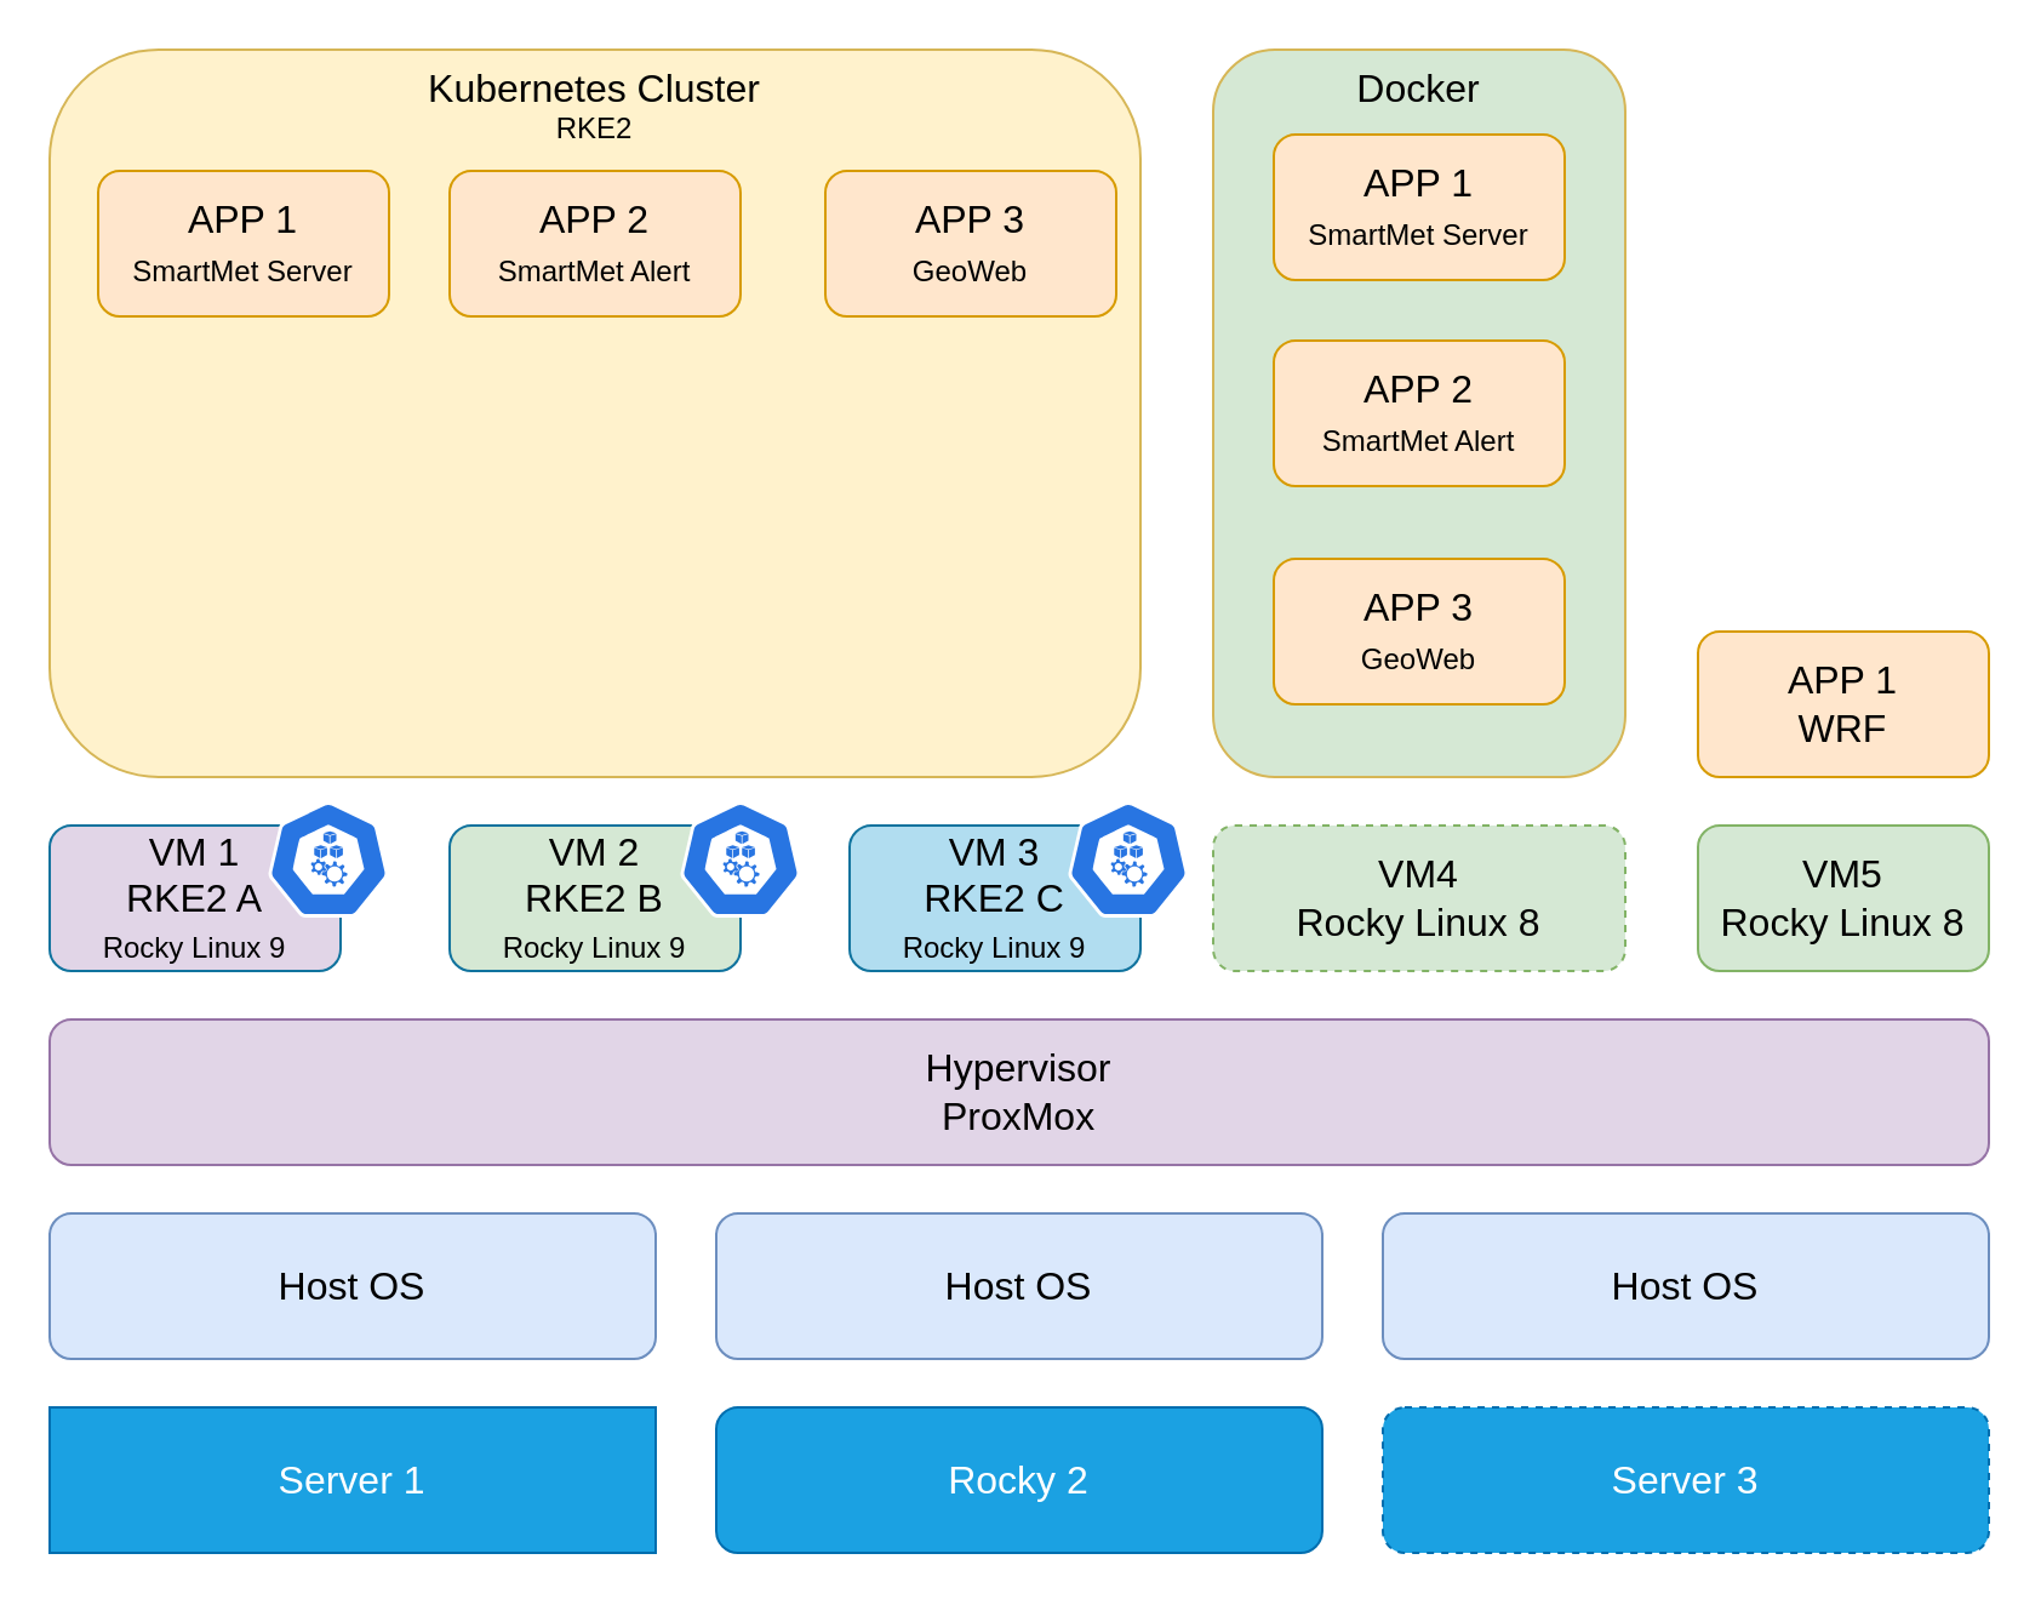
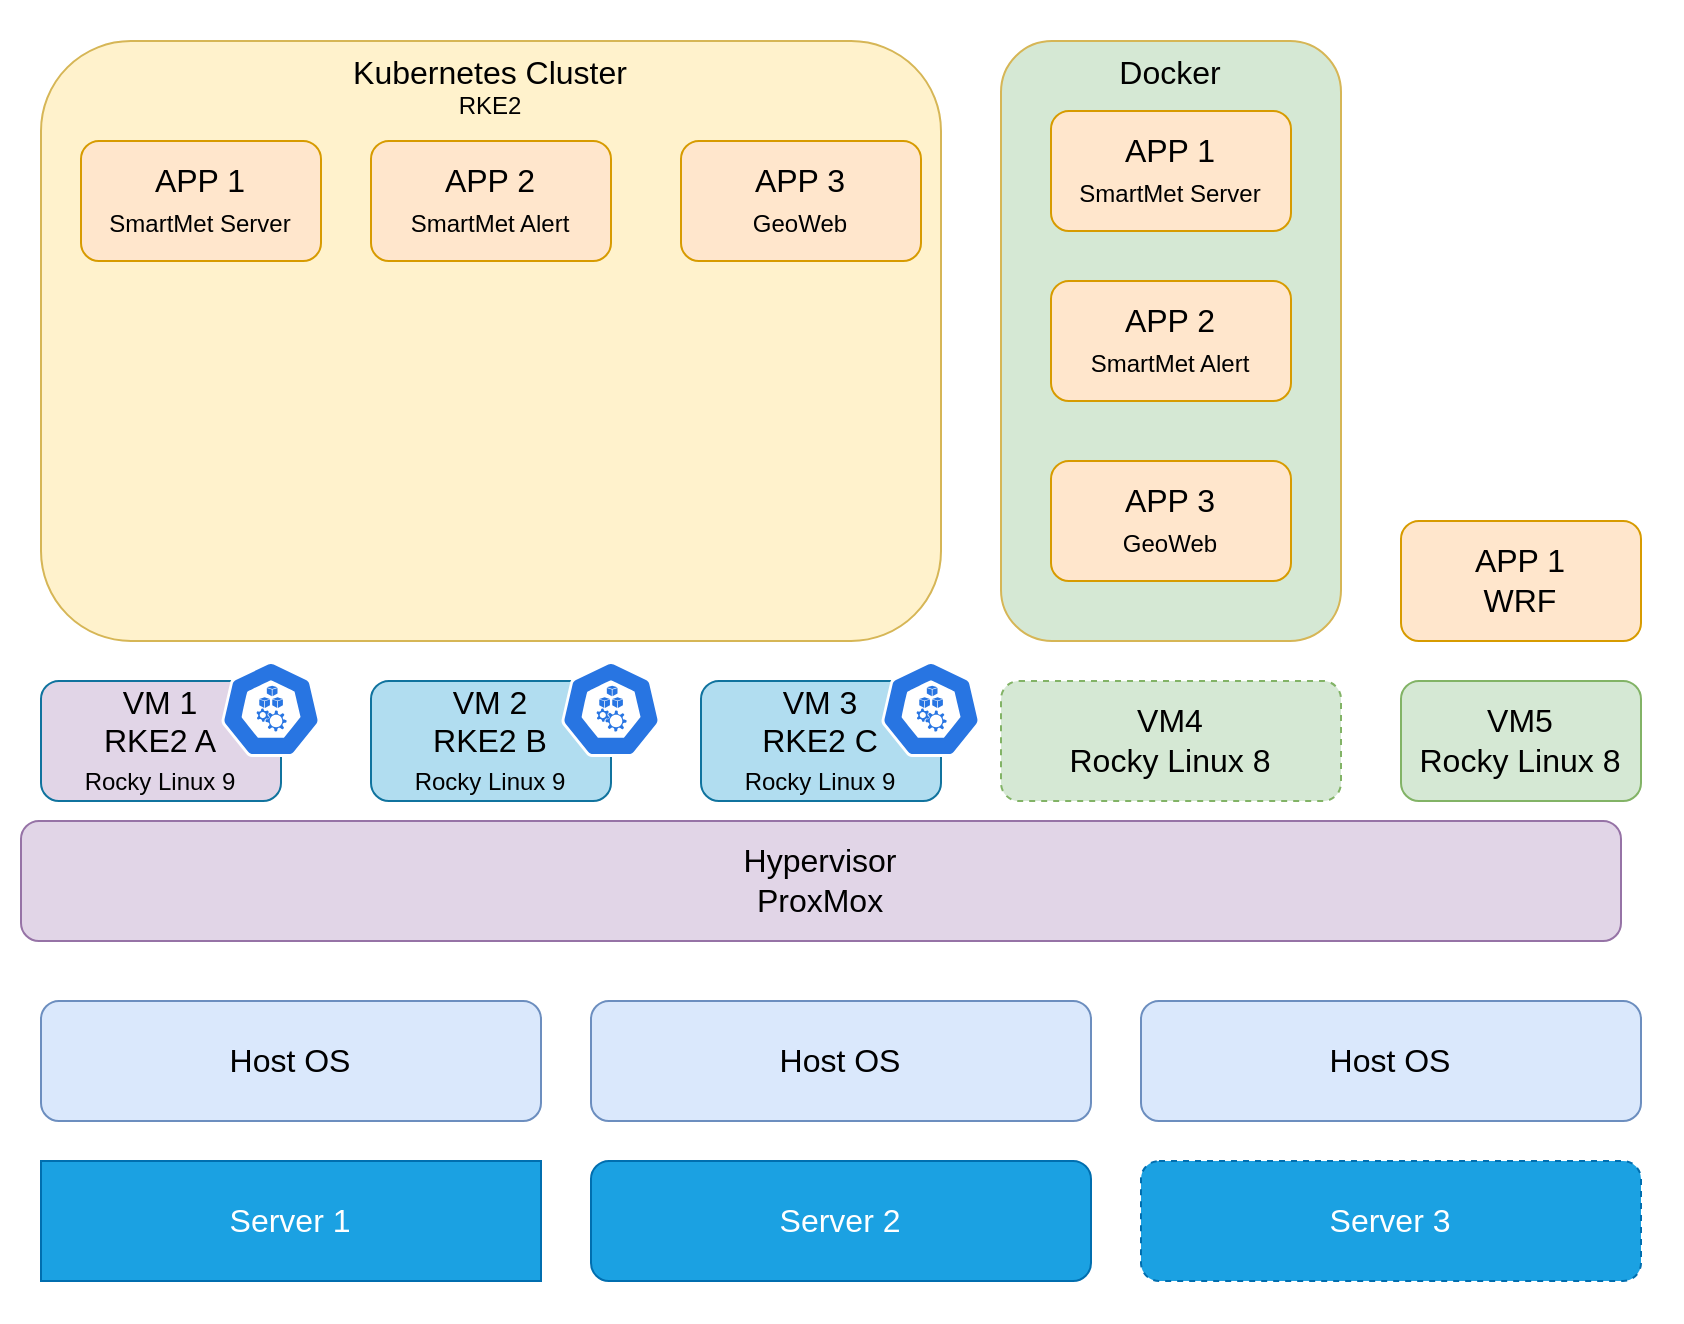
- <mxCell id="11" value="VM 2&lt;br&gt;RKE2 B&lt;br&gt;&lt;font style=&quot;font-size: 12px;&quot;&gt;Rocky Linux 9&lt;/font&gt;" style="rounded=1;whiteSpace=wrap;html=1;fontSize=16;fillColor=#d5e8d4;strokeColor=#10739e;" vertex="1" parent="1"><mxGeometry x="185" y="340" width="120" height="60" as="geometry" /></mxCell>
+ <mxCell id="11" value="VM 2&lt;br&gt;RKE2 B&lt;br&gt;&lt;font style=&quot;font-size: 12px;&quot;&gt;Rocky Linux 9&lt;/font&gt;" style="rounded=1;whiteSpace=wrap;html=1;fontSize=16;fillColor=#b1ddf0;strokeColor=#10739e;" vertex="1" parent="1"><mxGeometry x="185" y="340" width="120" height="60" as="geometry" /></mxCell>
- <mxCell id="2" value="&lt;font style=&quot;font-size: 16px;&quot;&gt;Hypervisor&lt;br&gt;ProxMox&lt;/font&gt;" style="rounded=1;whiteSpace=wrap;html=1;fillColor=#e1d5e7;strokeColor=#9673a6;" vertex="1" parent="1"><mxGeometry x="20" y="420" width="800" height="60" as="geometry" /></mxCell>
+ <mxCell id="2" value="&lt;font style=&quot;font-size: 16px;&quot;&gt;Hypervisor&lt;br&gt;ProxMox&lt;/font&gt;" style="rounded=1;whiteSpace=wrap;html=1;fillColor=#e1d5e7;strokeColor=#9673a6;" vertex="1" parent="1"><mxGeometry x="10" y="410" width="800" height="60" as="geometry" /></mxCell>
- <mxCell id="4" value="Rocky 2" style="rounded=1;whiteSpace=wrap;html=1;fontSize=16;fillColor=#1ba1e2;strokeColor=#006EAF;fontColor=#ffffff;" vertex="1" parent="1"><mxGeometry x="295" y="580" width="250" height="60" as="geometry" /></mxCell>
+ <mxCell id="4" value="Server 2" style="rounded=1;whiteSpace=wrap;html=1;fontSize=16;fillColor=#1ba1e2;strokeColor=#006EAF;fontColor=#ffffff;" vertex="1" parent="1"><mxGeometry x="295" y="580" width="250" height="60" as="geometry" /></mxCell>
